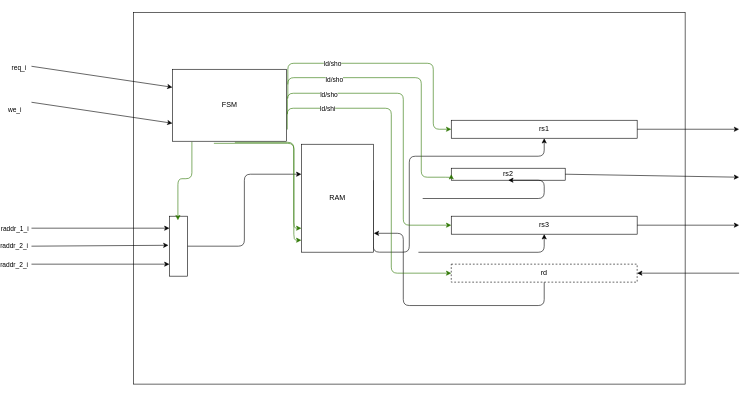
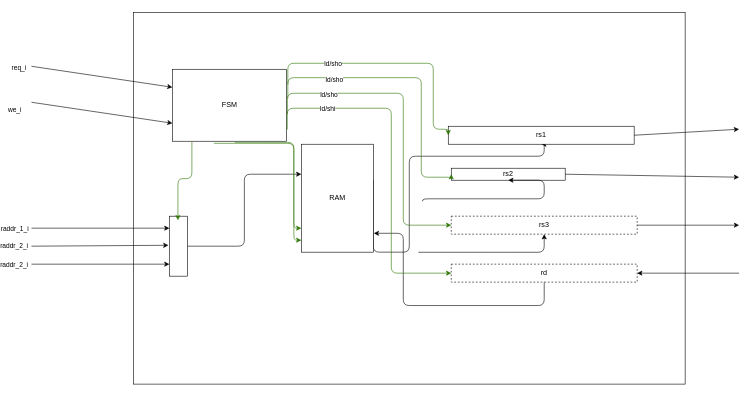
- <mxCell id="5" value="rs1" style="rounded=0;whiteSpace=wrap;html=1;" vertex="1" parent="1"><mxGeometry x="720" y="200" width="310" height="30" as="geometry" /></mxCell>
+ <mxCell id="5" value="rs1" style="rounded=0;whiteSpace=wrap;html=1;" vertex="1" parent="1"><mxGeometry x="715" y="210" width="310" height="30" as="geometry" /></mxCell>
- <mxCell id="7" value="rs3" style="rounded=0;whiteSpace=wrap;html=1;" vertex="1" parent="1"><mxGeometry x="720" y="360" width="310" height="30" as="geometry" /></mxCell>
+ <mxCell id="7" value="rs3" style="rounded=0;whiteSpace=wrap;html=1;dashed=1;" vertex="1" parent="1"><mxGeometry x="720" y="360" width="310" height="30" as="geometry" /></mxCell>
